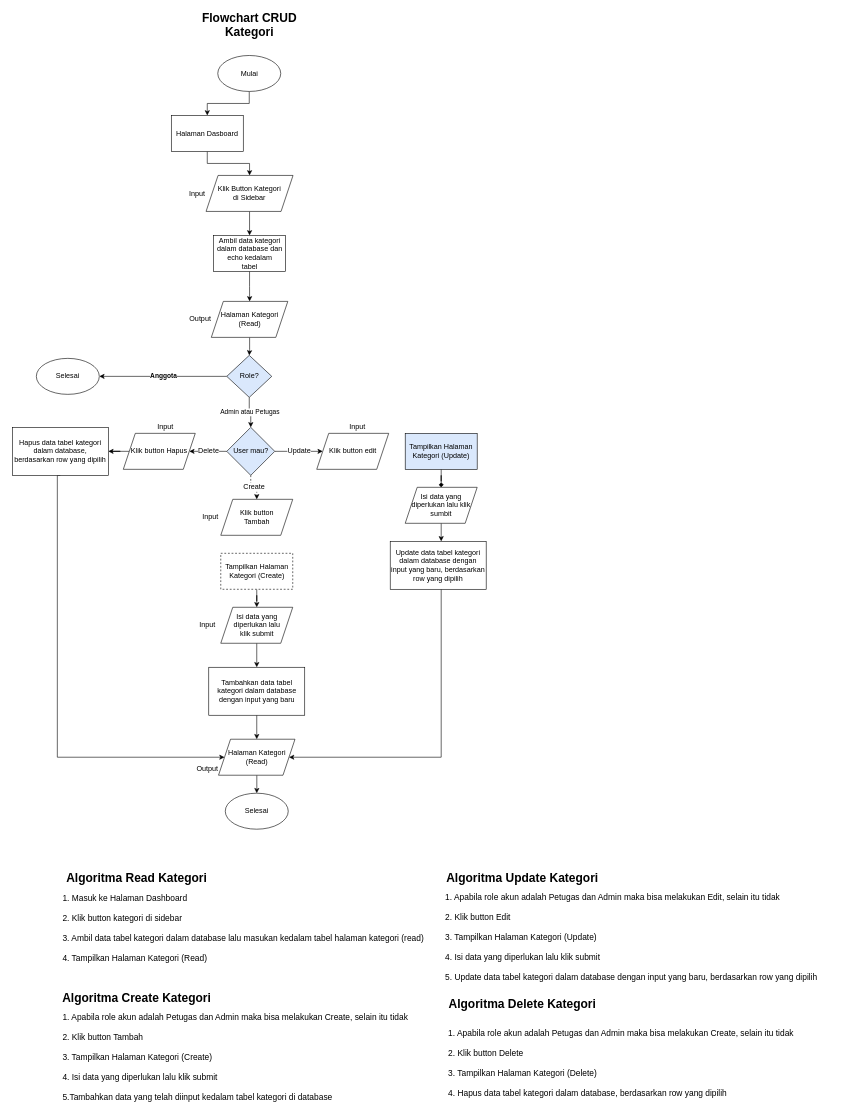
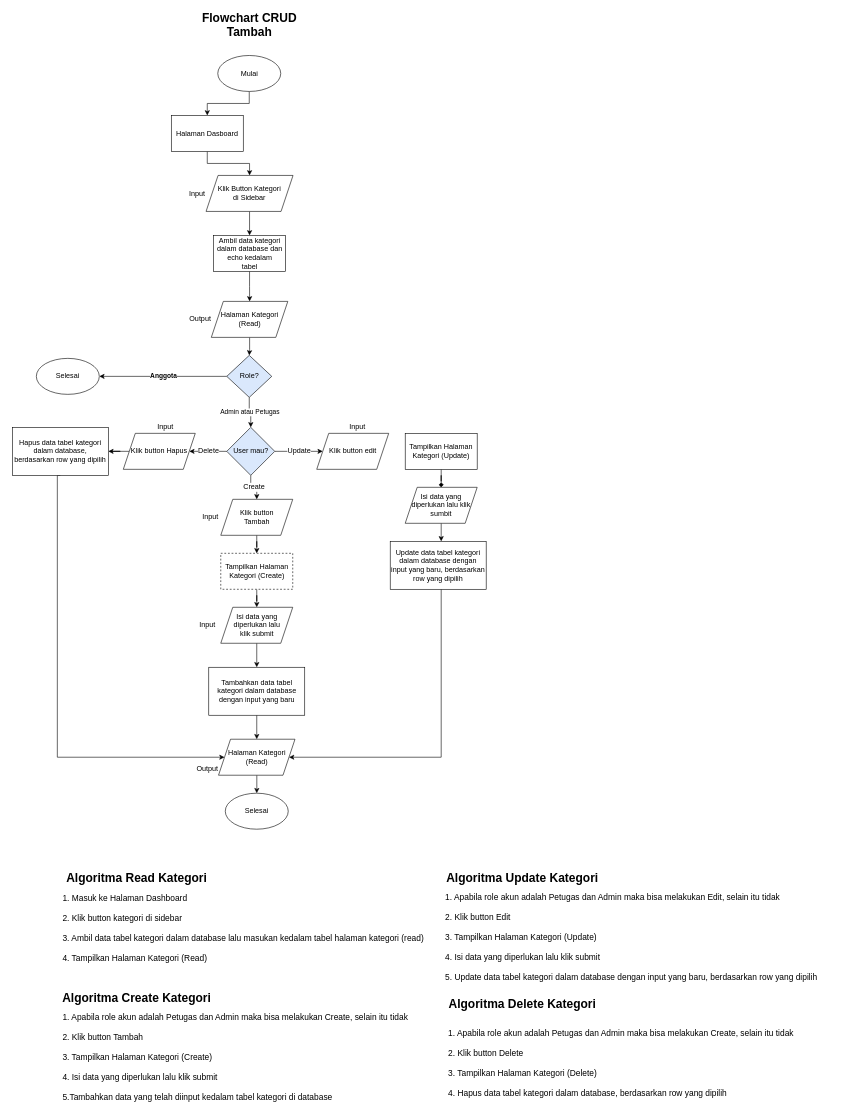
- <mxCell id="4" value="&lt;span style=&quot;font-size: 20px&quot;&gt;&lt;b&gt;Flowchart CRUD&lt;br&gt;Kategori&lt;br&gt;&lt;/b&gt;&lt;/span&gt;" style="text;html=1;align=center;verticalAlign=middle;resizable=0;points=[];autosize=1;" vertex="1" parent="1"><mxGeometry x="330" y="20" width="170" height="40" as="geometry" /></mxCell>
+ <mxCell id="4" value="&lt;span style=&quot;font-size: 20px&quot;&gt;&lt;b&gt;Flowchart CRUD&lt;br&gt;Tambah&lt;br&gt;&lt;/b&gt;&lt;/span&gt;" style="text;html=1;align=center;verticalAlign=middle;resizable=0;points=[];autosize=1;" vertex="1" parent="1"><mxGeometry x="330" y="20" width="170" height="40" as="geometry" /></mxCell>
- <mxCell id="34" value="Tampilkan Halaman&lt;br&gt;Kategori (Update)" style="whiteSpace=wrap;html=1;fillColor=#dae8fc;" vertex="1" parent="1"><mxGeometry x="675" y="722" width="120" height="60" as="geometry" /></mxCell>
+ <mxCell id="34" value="Tampilkan Halaman&lt;br&gt;Kategori (Update)" style="whiteSpace=wrap;html=1;" vertex="1" parent="1"><mxGeometry x="675" y="722" width="120" height="60" as="geometry" /></mxCell>
- <mxCell id="22" value="Create" style="edgeStyle=orthogonalEdgeStyle;rounded=0;orthogonalLoop=1;jettySize=auto;html=1;fontSize=12;dashed=1;" edge="1" parent="1" source="23" target="28"><mxGeometry relative="1" as="geometry" /></mxCell>
+ <mxCell id="22" value="Create" style="edgeStyle=orthogonalEdgeStyle;rounded=0;orthogonalLoop=1;jettySize=auto;html=1;fontSize=12;" edge="1" parent="1" source="23" target="28"><mxGeometry relative="1" as="geometry" /></mxCell>
+ <mxCell id="27" value="" style="edgeStyle=orthogonalEdgeStyle;rounded=0;orthogonalLoop=1;jettySize=auto;html=1;fontSize=12;" edge="1" parent="1" source="28" target="40"><mxGeometry relative="1" as="geometry" /></mxCell>
